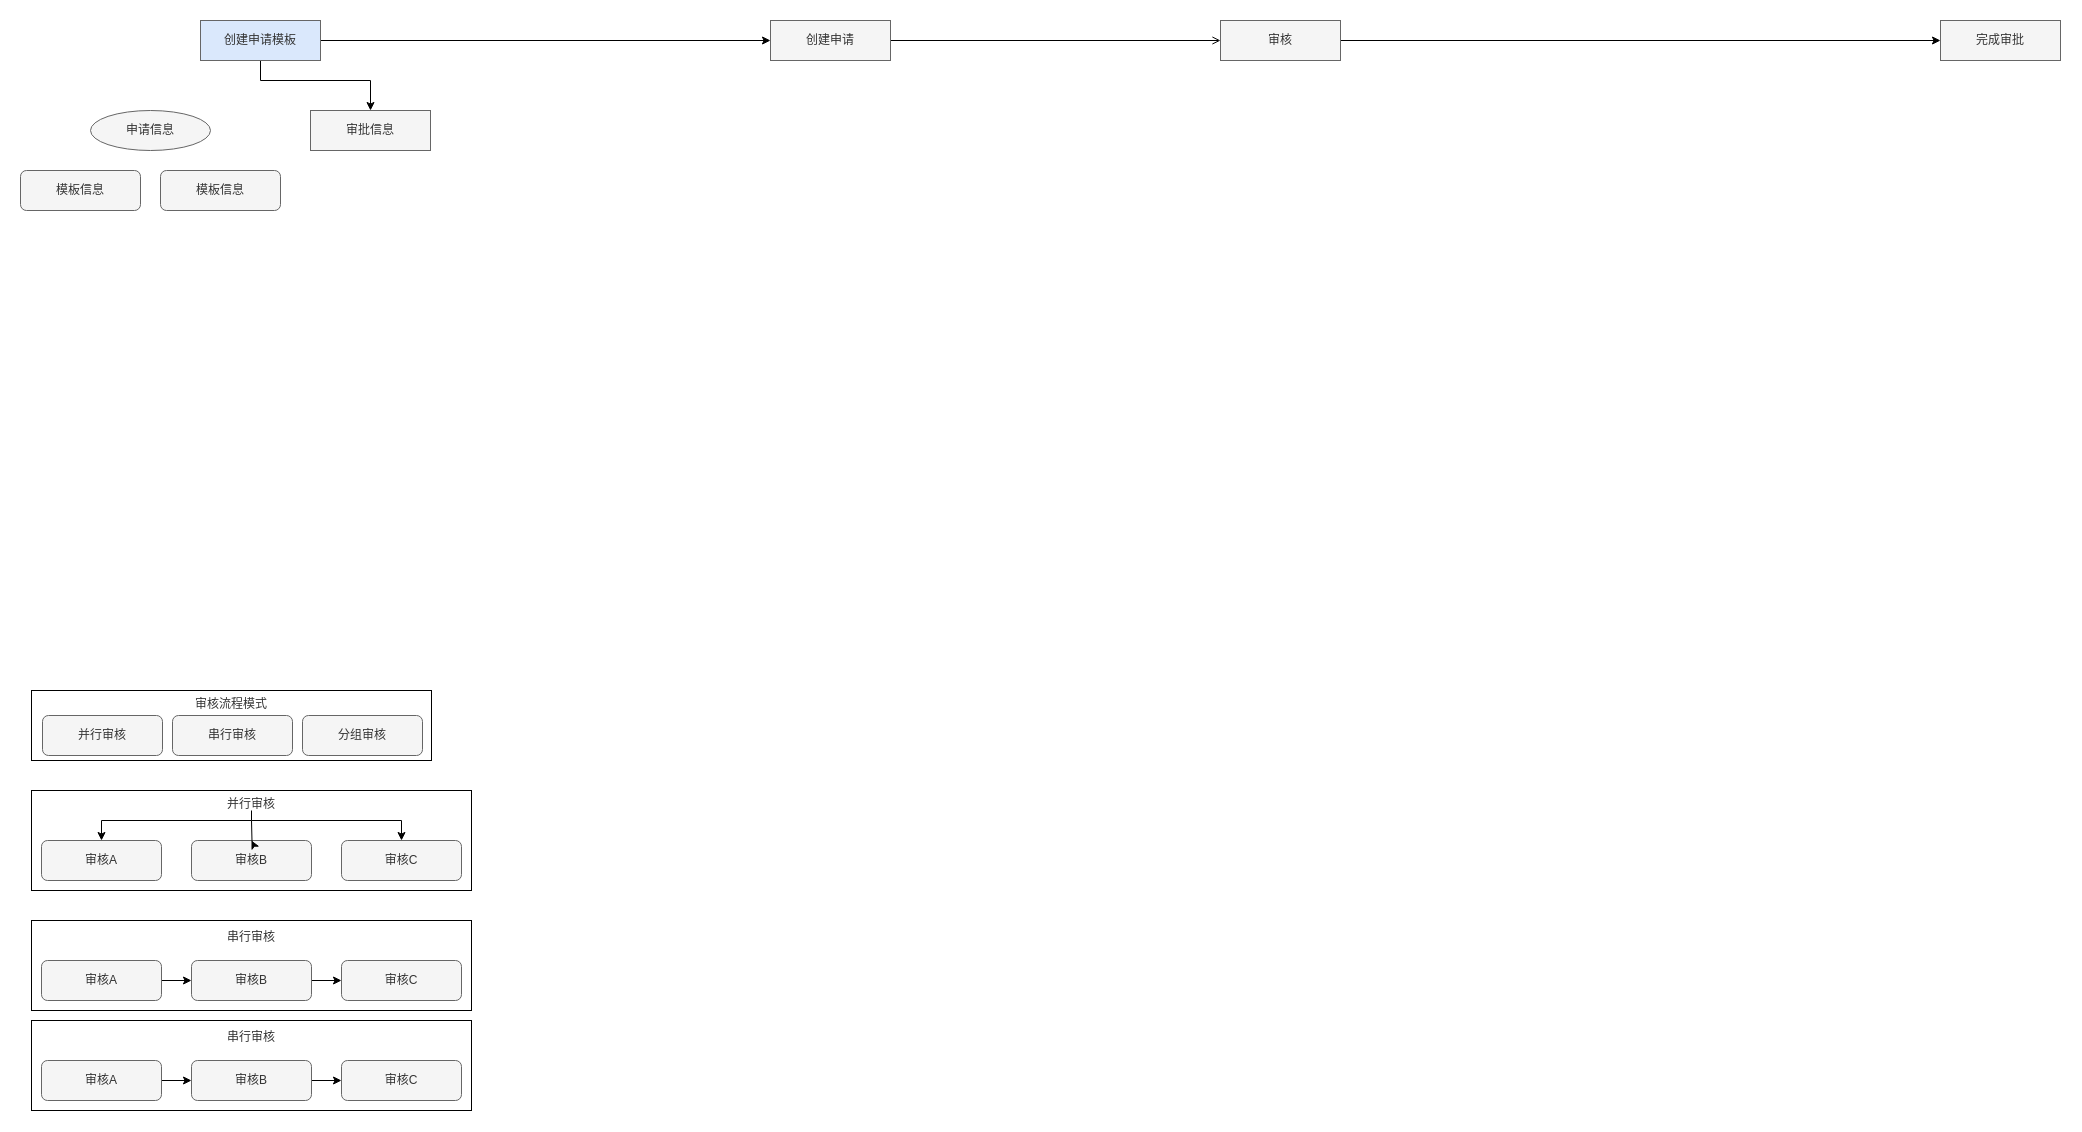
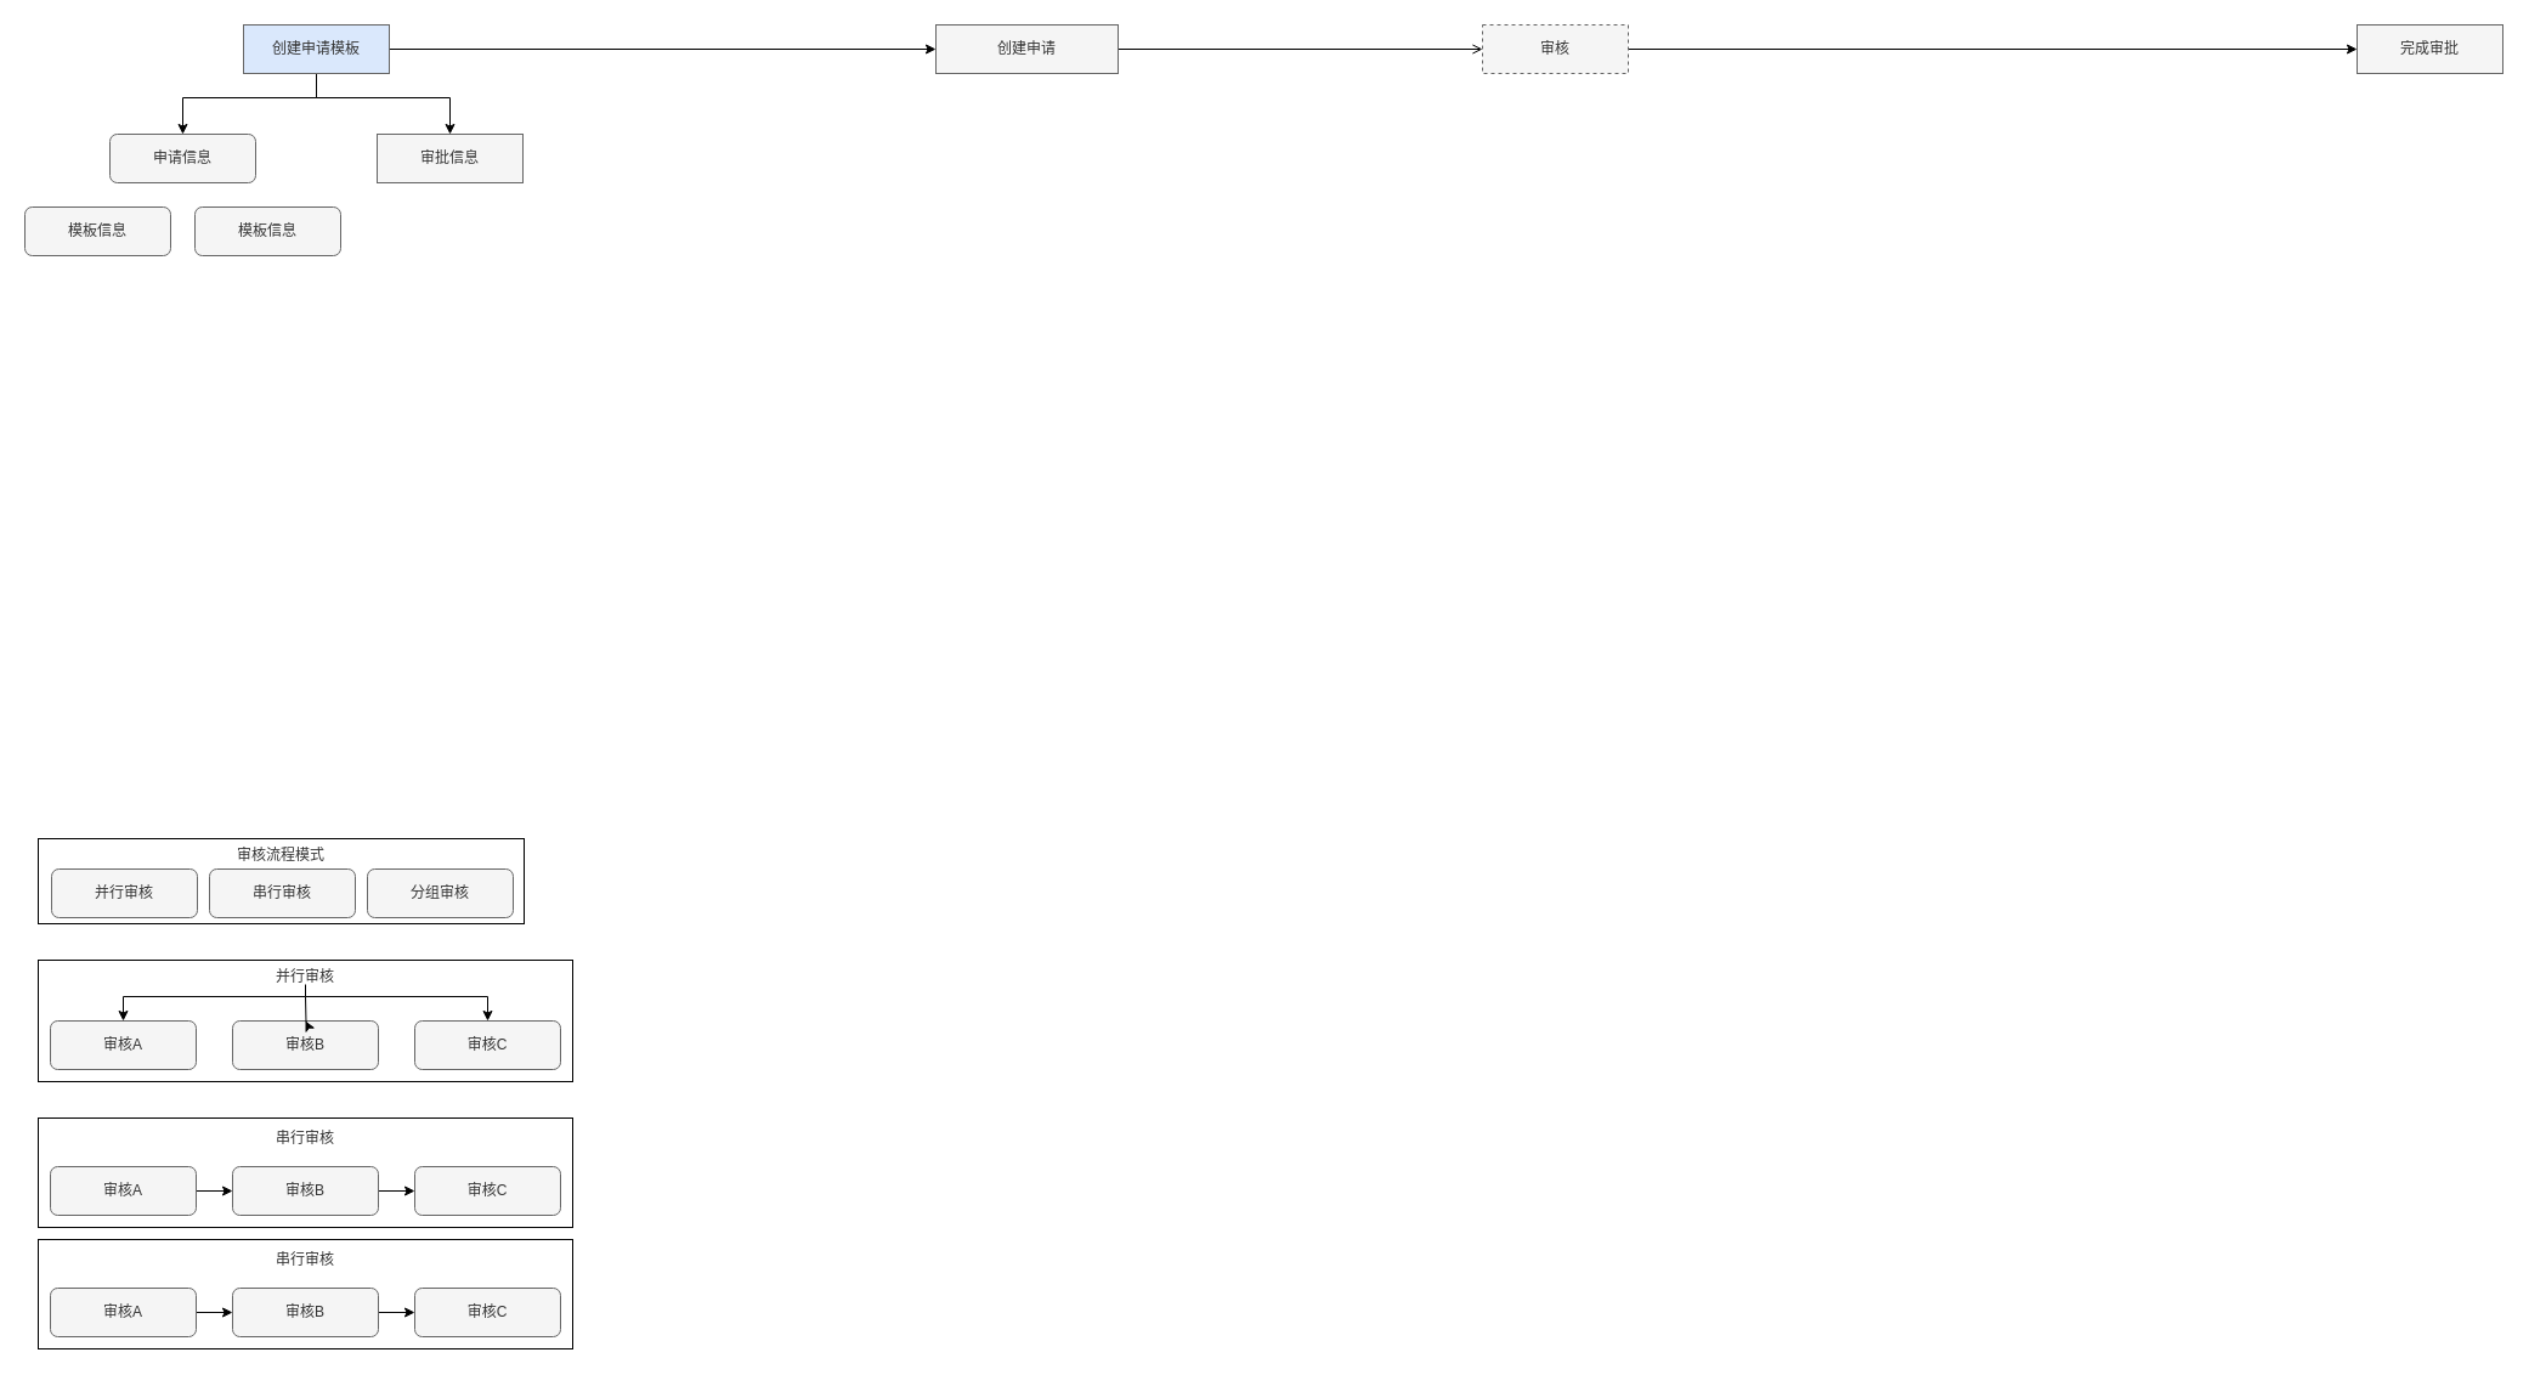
- <mxCell id="6" value="创建申请" style="rounded=0;whiteSpace=wrap;html=1;fillColor=#f5f5f5;strokeColor=#666666;fontColor=#333333;" parent="1" vertex="1"><mxGeometry x="770" y="20" width="120" height="40" as="geometry" /></mxCell>
+ <mxCell id="6" value="创建申请" style="rounded=0;whiteSpace=wrap;html=1;fillColor=#f5f5f5;strokeColor=#666666;fontColor=#333333;" parent="1" vertex="1"><mxGeometry x="770" y="20" width="150" height="40" as="geometry" /></mxCell>
- <mxCell id="8" value="审核" style="rounded=0;whiteSpace=wrap;html=1;fillColor=#f5f5f5;strokeColor=#666666;fontColor=#333333;" parent="1" vertex="1"><mxGeometry x="1220" y="20" width="120" height="40" as="geometry" /></mxCell>
+ <mxCell id="8" value="审核" style="rounded=0;whiteSpace=wrap;html=1;fillColor=#f5f5f5;strokeColor=#666666;fontColor=#333333;dashed=1;" parent="1" vertex="1"><mxGeometry x="1220" y="20" width="120" height="40" as="geometry" /></mxCell>
+ <mxCell id="10" style="edgeStyle=orthogonalEdgeStyle;rounded=0;orthogonalLoop=1;jettySize=auto;html=1;exitX=0.5;exitY=0;exitDx=0;exitDy=0;" edge="1" parent="1" source="12" target="36"><mxGeometry relative="1" as="geometry"><mxPoint x="250" y="70" as="sourcePoint" /><Array as="points"><mxPoint x="260" y="80" /><mxPoint x="150" y="80" /></Array></mxGeometry></mxCell>
- <mxCell id="36" value="申请信息" style="ellipse;whiteSpace=wrap;html=1;fillColor=#f5f5f5;strokeColor=#666666;fontColor=#333333;glass=0;sketch=0;" parent="1" vertex="1"><mxGeometry x="90" y="110" width="120" height="40" as="geometry" /></mxCell>
+ <mxCell id="36" value="申请信息" style="rounded=1;whiteSpace=wrap;html=1;fillColor=#f5f5f5;strokeColor=#666666;fontColor=#333333;glass=0;sketch=0;" parent="1" vertex="1"><mxGeometry x="90" y="110" width="120" height="40" as="geometry" /></mxCell>
